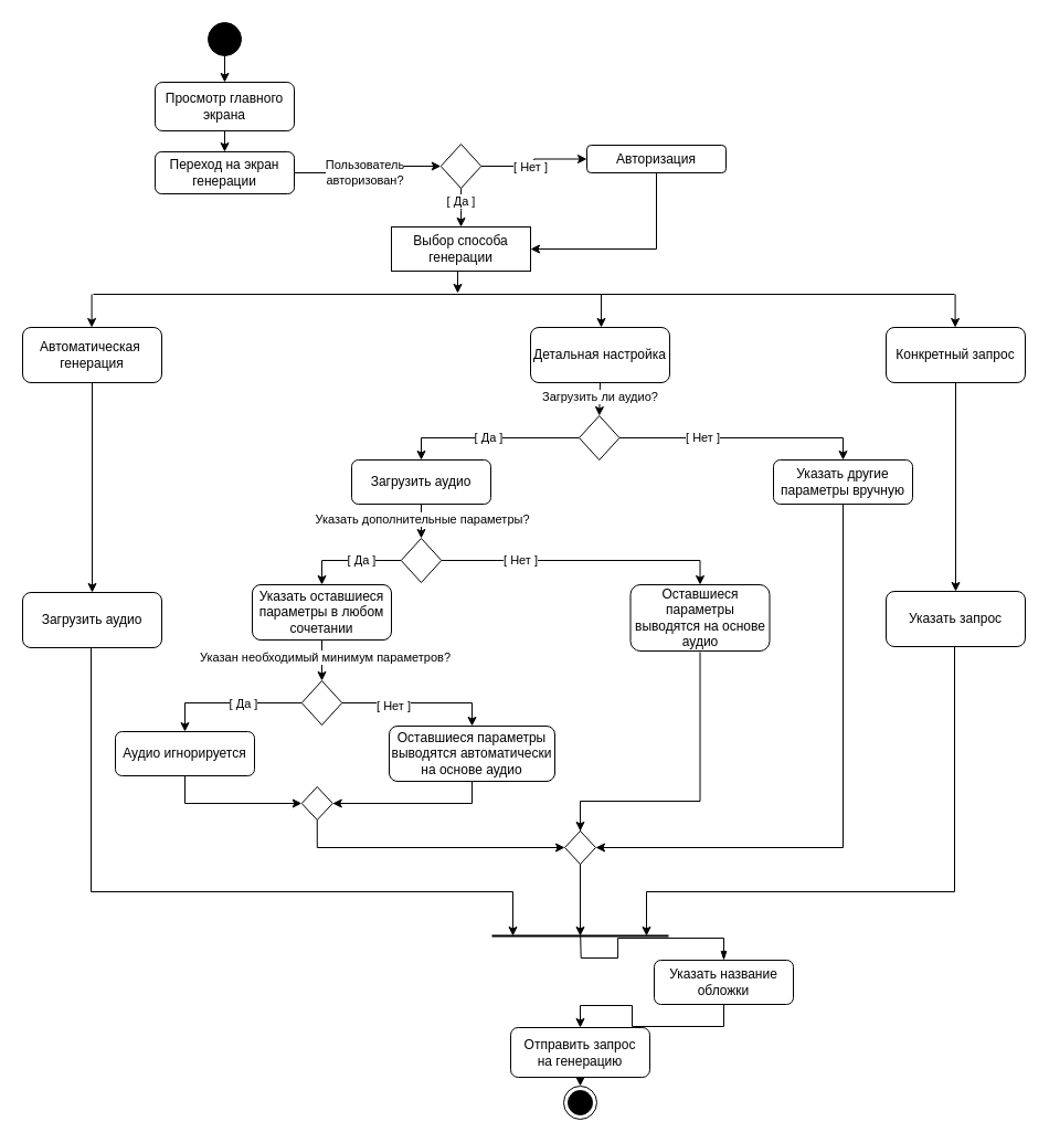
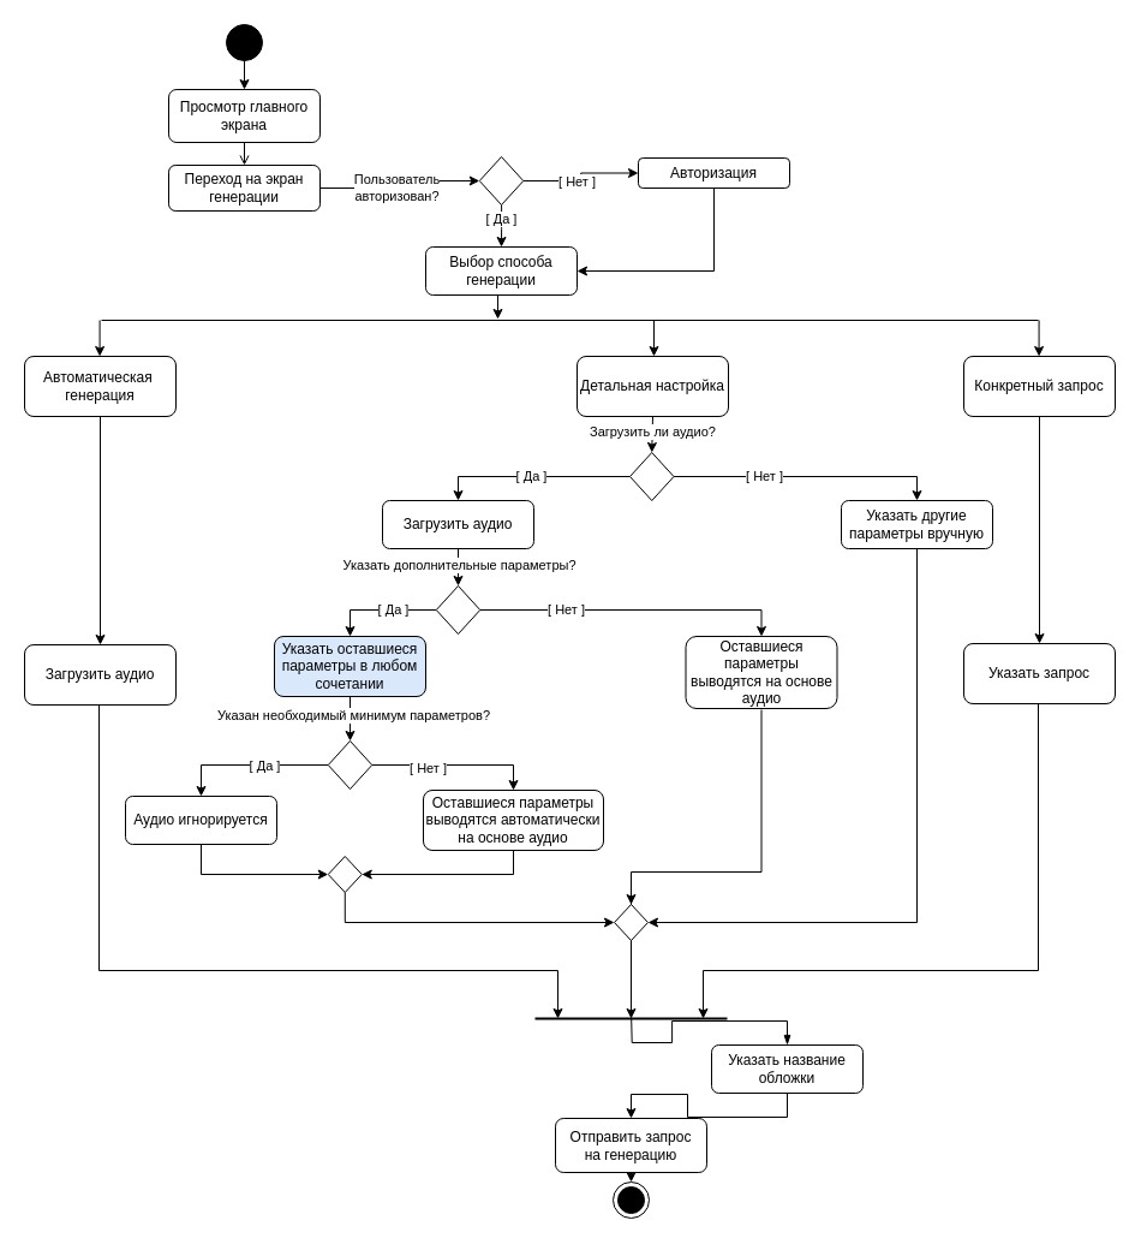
- <mxCell id="4" style="edgeStyle=orthogonalEdgeStyle;rounded=0;orthogonalLoop=1;jettySize=auto;html=1;exitX=0.5;exitY=1;exitDx=0;exitDy=0;entryX=0.5;entryY=0;entryDx=0;entryDy=0;" parent="1" source="5" target="8" edge="1"><mxGeometry relative="1" as="geometry" /></mxCell>
+ <mxCell id="4" style="edgeStyle=orthogonalEdgeStyle;rounded=0;orthogonalLoop=1;jettySize=auto;html=1;exitX=0.5;exitY=1;exitDx=0;exitDy=0;entryX=0.5;entryY=0;entryDx=0;entryDy=0;endArrow=open;" parent="1" source="5" target="8" edge="1"><mxGeometry relative="1" as="geometry" /></mxCell>
- <mxCell id="17" value="Выбор способа&lt;div&gt;генерации&lt;/div&gt;" style="whiteSpace=wrap;html=1;rounded=0;" parent="1" vertex="1"><mxGeometry x="354" y="205" width="126" height="40" as="geometry" /></mxCell>
+ <mxCell id="17" value="Выбор способа&lt;div&gt;генерации&lt;/div&gt;" style="rounded=1;whiteSpace=wrap;html=1;" parent="1" vertex="1"><mxGeometry x="354" y="205" width="126" height="40" as="geometry" /></mxCell>
- <mxCell id="45" value="Указать оставшиеся параметры в любом сочетании" style="rounded=1;whiteSpace=wrap;html=1;" parent="1" vertex="1"><mxGeometry x="228" y="529" width="126" height="50" as="geometry" /></mxCell>
+ <mxCell id="45" value="Указать оставшиеся параметры в любом сочетании" style="rounded=1;whiteSpace=wrap;html=1;fillColor=#dae8fc;" parent="1" vertex="1"><mxGeometry x="228" y="529" width="126" height="50" as="geometry" /></mxCell>
